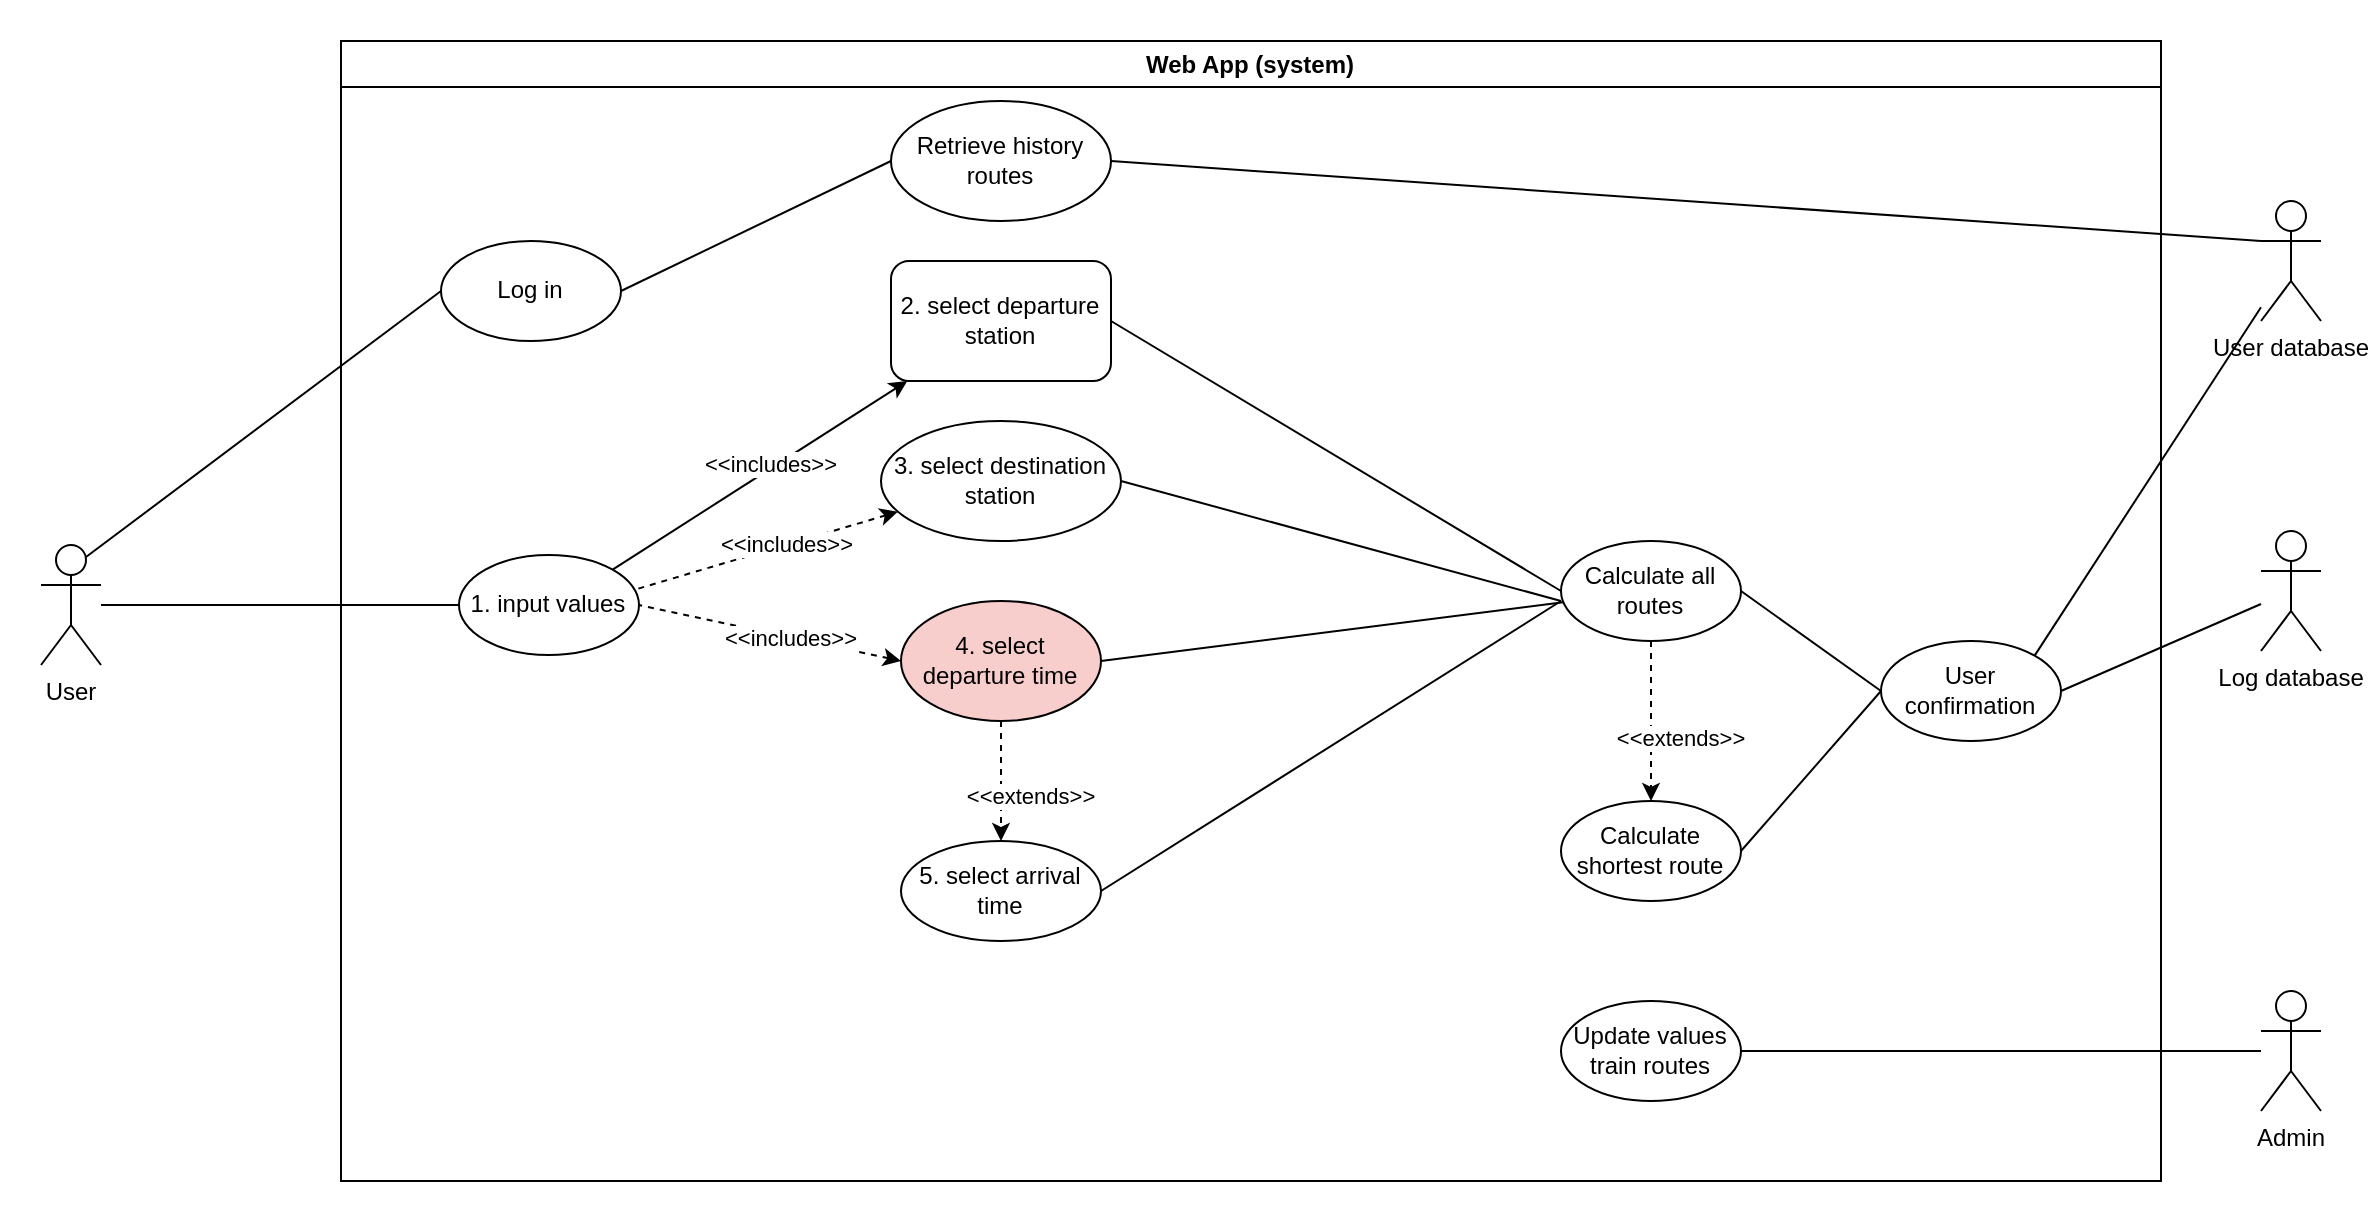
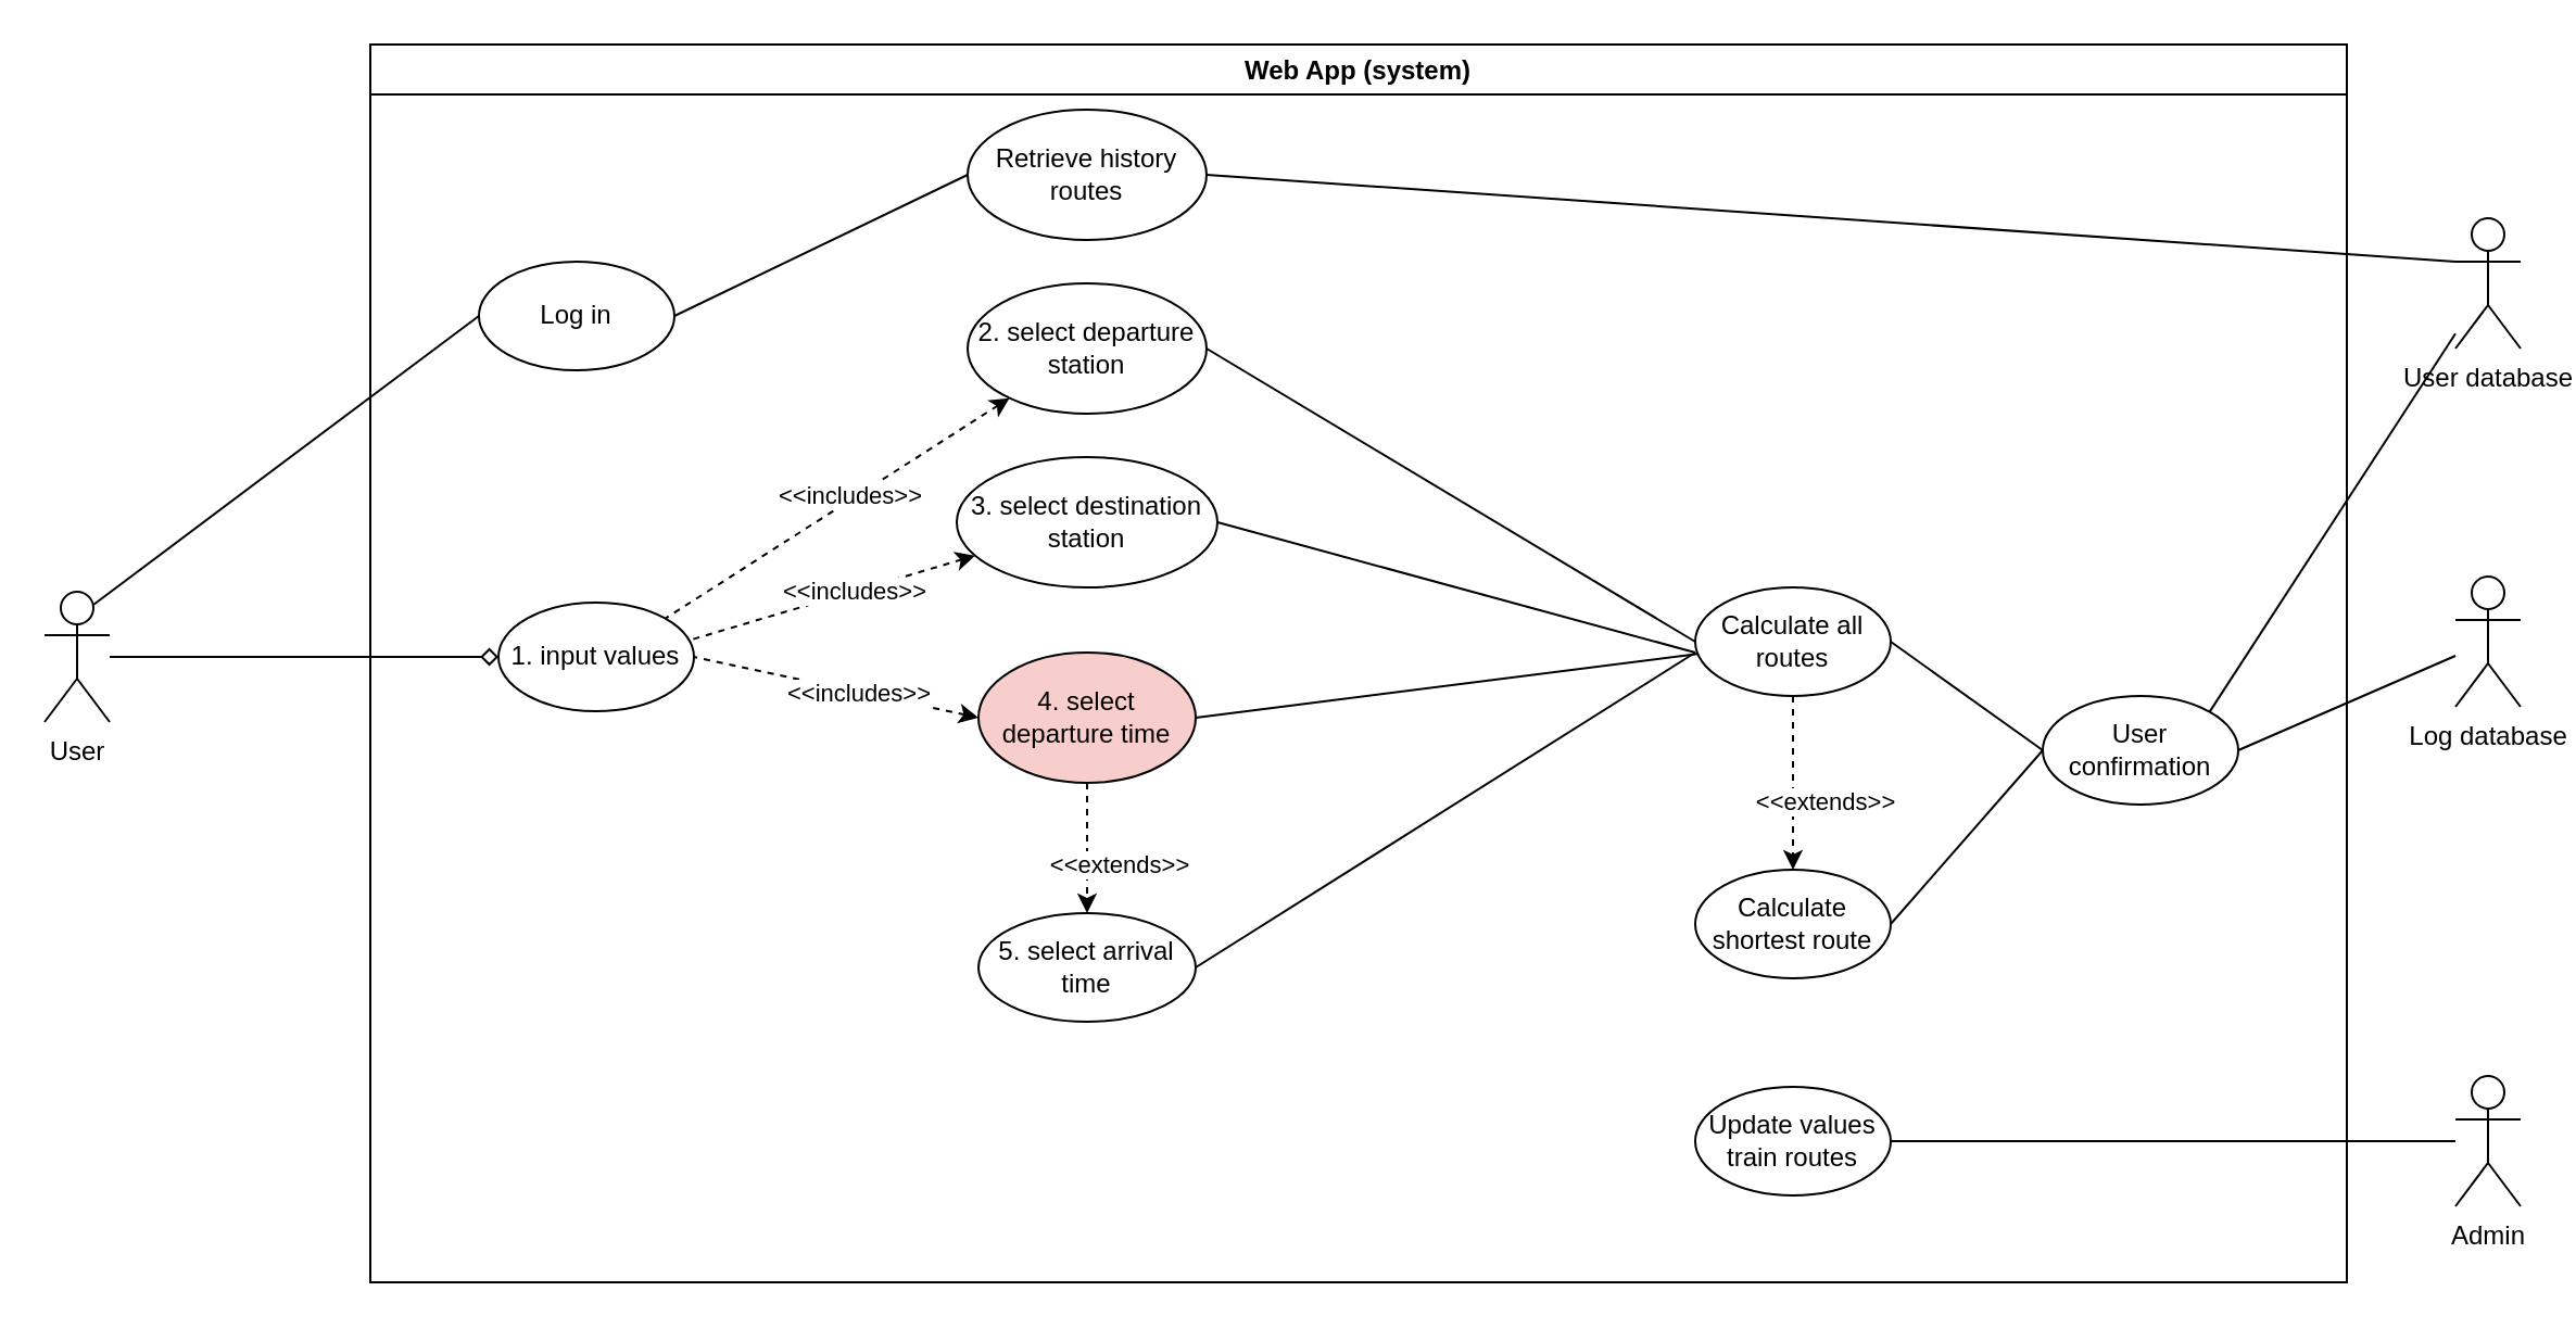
- <mxCell id="7" value="2. select departure station" style="whiteSpace=wrap;html=1;fillColor=#FFFFFF;rounded=1;" parent="2" vertex="1"><mxGeometry x="275" y="110" width="110" height="60" as="geometry" /></mxCell>
+ <mxCell id="7" value="2. select departure station" style="ellipse;whiteSpace=wrap;html=1;fillColor=#FFFFFF;" parent="2" vertex="1"><mxGeometry x="275" y="110" width="110" height="60" as="geometry" /></mxCell>
- <mxCell id="4" style="rounded=0;orthogonalLoop=1;jettySize=auto;html=1;entryX=1;entryY=0;entryDx=0;entryDy=0;dashed=0;startArrow=classic;startFill=1;endArrow=none;endFill=0;" parent="2" source="7" target="3" edge="1"><mxGeometry relative="1" as="geometry" /></mxCell>
+ <mxCell id="4" style="rounded=0;orthogonalLoop=1;jettySize=auto;html=1;entryX=1;entryY=0;entryDx=0;entryDy=0;dashed=1;startArrow=classic;startFill=1;endArrow=none;endFill=0;" parent="2" source="7" target="3" edge="1"><mxGeometry relative="1" as="geometry" /></mxCell>
- <mxCell id="29" style="rounded=0;orthogonalLoop=1;jettySize=auto;html=1;entryX=0;entryY=0.5;entryDx=0;entryDy=0;endArrow=none;endFill=0;" parent="1" source="31" target="3" edge="1"><mxGeometry relative="1" as="geometry" /></mxCell>
+ <mxCell id="29" style="rounded=0;orthogonalLoop=1;jettySize=auto;html=1;entryX=0;entryY=0.5;entryDx=0;entryDy=0;endArrow=diamond;endFill=0;" parent="1" source="31" target="3" edge="1"><mxGeometry relative="1" as="geometry" /></mxCell>
